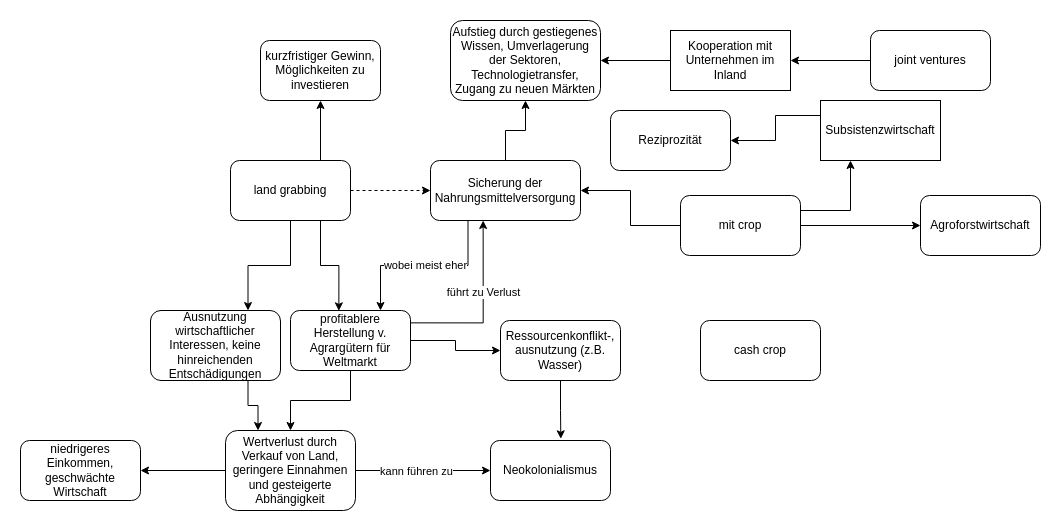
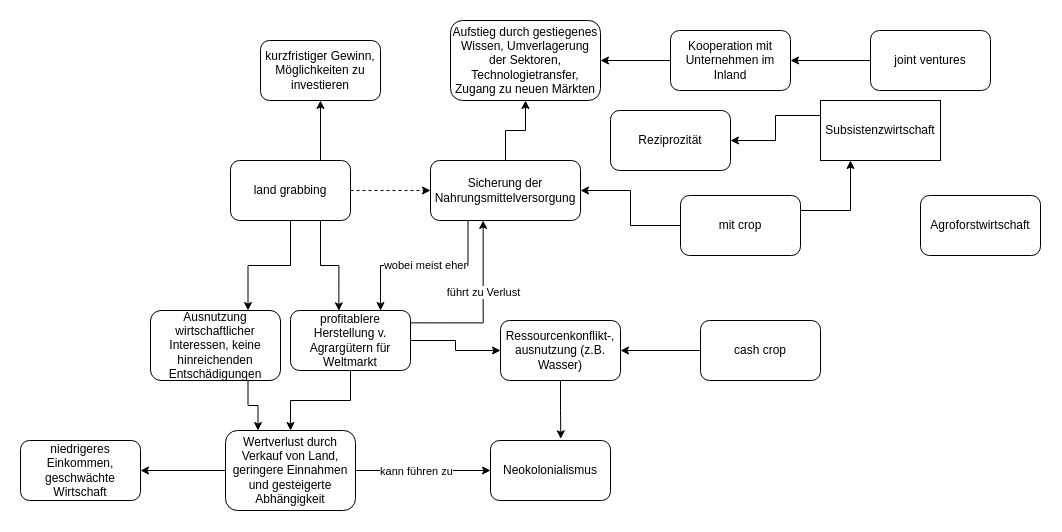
- <mxCell id="22" value="Kooperation mit Unternehmen im Inland" style="whiteSpace=wrap;html=1;rounded=0;" vertex="1" parent="1"><mxGeometry x="670" y="30" width="120" height="60" as="geometry" /></mxCell>
+ <mxCell id="22" value="Kooperation mit Unternehmen im Inland" style="rounded=1;whiteSpace=wrap;html=1;" vertex="1" parent="1"><mxGeometry x="670" y="30" width="120" height="60" as="geometry" /></mxCell>
- <mxCell id="36" style="edgeStyle=orthogonalEdgeStyle;rounded=0;orthogonalLoop=1;jettySize=auto;html=1;exitX=1;exitY=0.5;exitDx=0;exitDy=0;entryX=0;entryY=0.5;entryDx=0;entryDy=0;" edge="1" parent="1" source="37" target="41"><mxGeometry relative="1" as="geometry" /></mxCell>
+ <mxCell id="32" style="edgeStyle=orthogonalEdgeStyle;rounded=0;orthogonalLoop=1;jettySize=auto;html=1;exitX=0;exitY=0.5;exitDx=0;exitDy=0;entryX=1;entryY=0.5;entryDx=0;entryDy=0;" edge="1" parent="1" source="33" target="25"><mxGeometry relative="1" as="geometry" /></mxCell>
